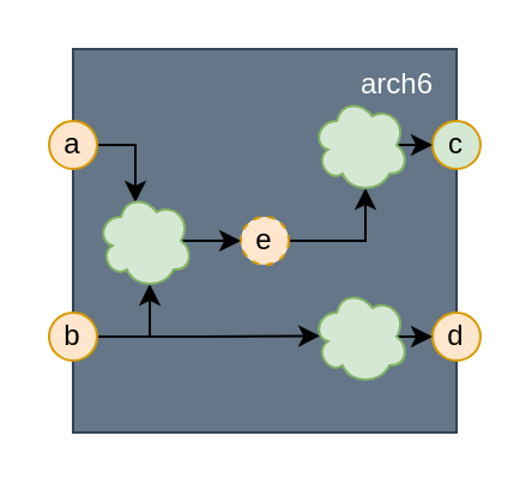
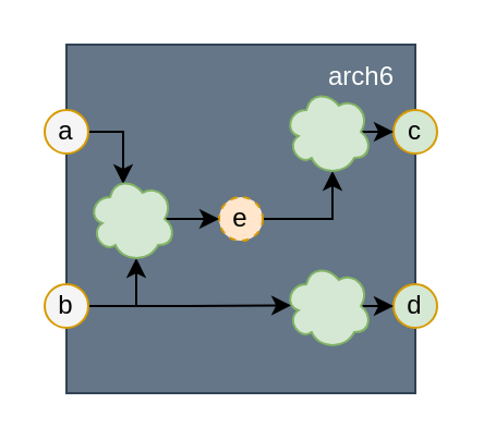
- <mxCell id="4" value="a" style="ellipse;whiteSpace=wrap;html=1;aspect=fixed;fillColor=#ffe6cc;strokeColor=#d79b00;" parent="1" vertex="1"><mxGeometry x="20" y="50" width="20" height="20" as="geometry" /></mxCell>
+ <mxCell id="4" value="a" style="ellipse;whiteSpace=wrap;html=1;aspect=fixed;fillColor=#f5f5f5;strokeColor=#d79b00;" parent="1" vertex="1"><mxGeometry x="20" y="50" width="20" height="20" as="geometry" /></mxCell>
- <mxCell id="7" value="b" style="ellipse;whiteSpace=wrap;html=1;aspect=fixed;fillColor=#ffe6cc;strokeColor=#d79b00;" parent="1" vertex="1"><mxGeometry x="20" y="130" width="20" height="20" as="geometry" /></mxCell>
+ <mxCell id="7" value="b" style="ellipse;whiteSpace=wrap;html=1;aspect=fixed;fillColor=#f5f5f5;strokeColor=#d79b00;" parent="1" vertex="1"><mxGeometry x="20" y="130" width="20" height="20" as="geometry" /></mxCell>
- <mxCell id="9" value="d" style="ellipse;whiteSpace=wrap;html=1;aspect=fixed;fillColor=#ffe6cc;strokeColor=#d79b00;" parent="1" vertex="1"><mxGeometry x="180" y="130" width="20" height="20" as="geometry" /></mxCell>
+ <mxCell id="9" value="d" style="ellipse;whiteSpace=wrap;html=1;aspect=fixed;fillColor=#d5e8d4;strokeColor=#d79b00;" parent="1" vertex="1"><mxGeometry x="180" y="130" width="20" height="20" as="geometry" /></mxCell>
